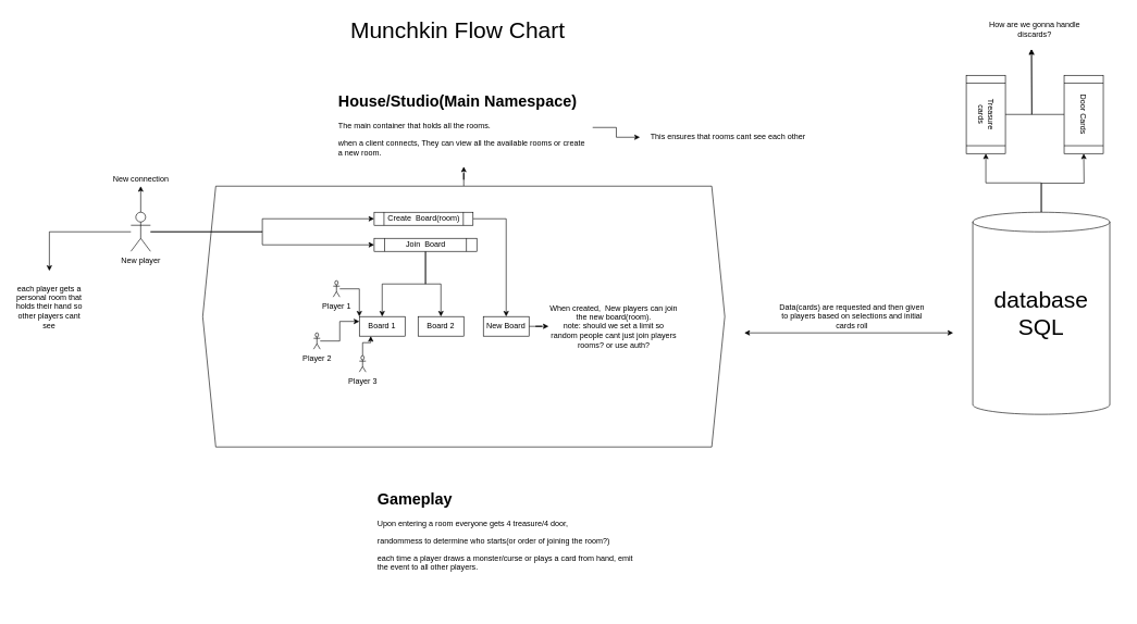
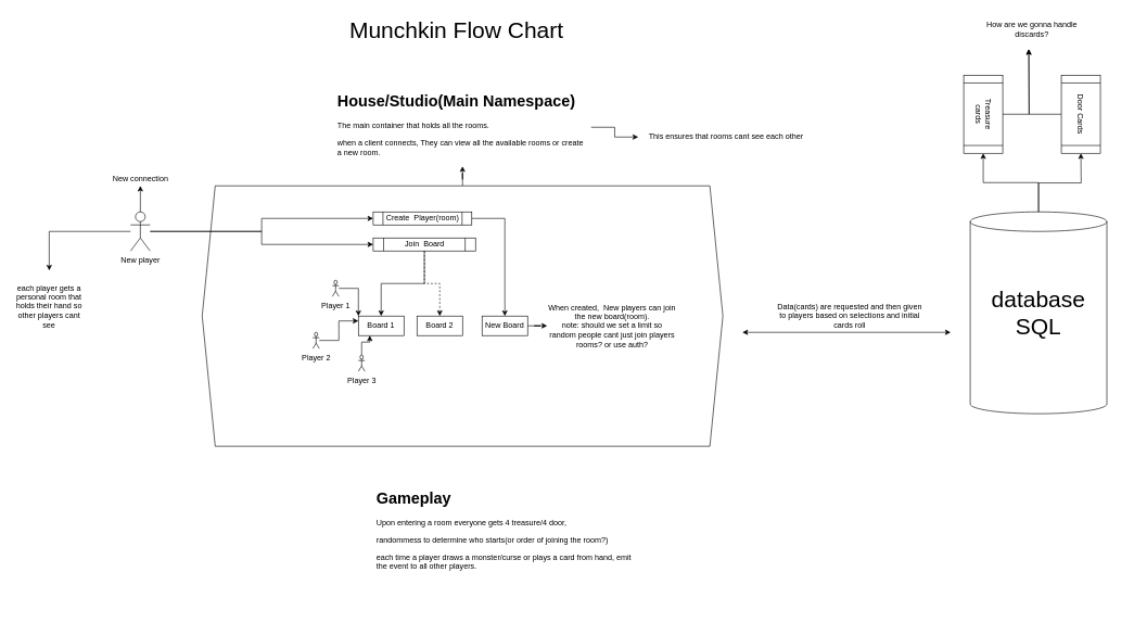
- <mxCell id="8" value="Create&amp;nbsp; Board(room)" style="shape=process;whiteSpace=wrap;html=1;backgroundOutline=1;" vertex="1" parent="1"><mxGeometry x="572.75" y="325" width="151.5" height="20" as="geometry" /></mxCell>
+ <mxCell id="8" value="Create&amp;nbsp; Player(room)" style="shape=process;whiteSpace=wrap;html=1;backgroundOutline=1;" vertex="1" parent="1"><mxGeometry x="572.75" y="325" width="151.5" height="20" as="geometry" /></mxCell>
- <mxCell id="10" style="edgeStyle=orthogonalEdgeStyle;rounded=0;orthogonalLoop=1;jettySize=auto;html=1;entryX=0.5;entryY=0;entryDx=0;entryDy=0;" edge="1" parent="1" source="11" target="15"><mxGeometry relative="1" as="geometry" /></mxCell>
+ <mxCell id="10" style="edgeStyle=orthogonalEdgeStyle;rounded=0;orthogonalLoop=1;jettySize=auto;html=1;entryX=0.5;entryY=0;entryDx=0;entryDy=0;dashed=1;" edge="1" parent="1" source="11" target="15"><mxGeometry relative="1" as="geometry" /></mxCell>
